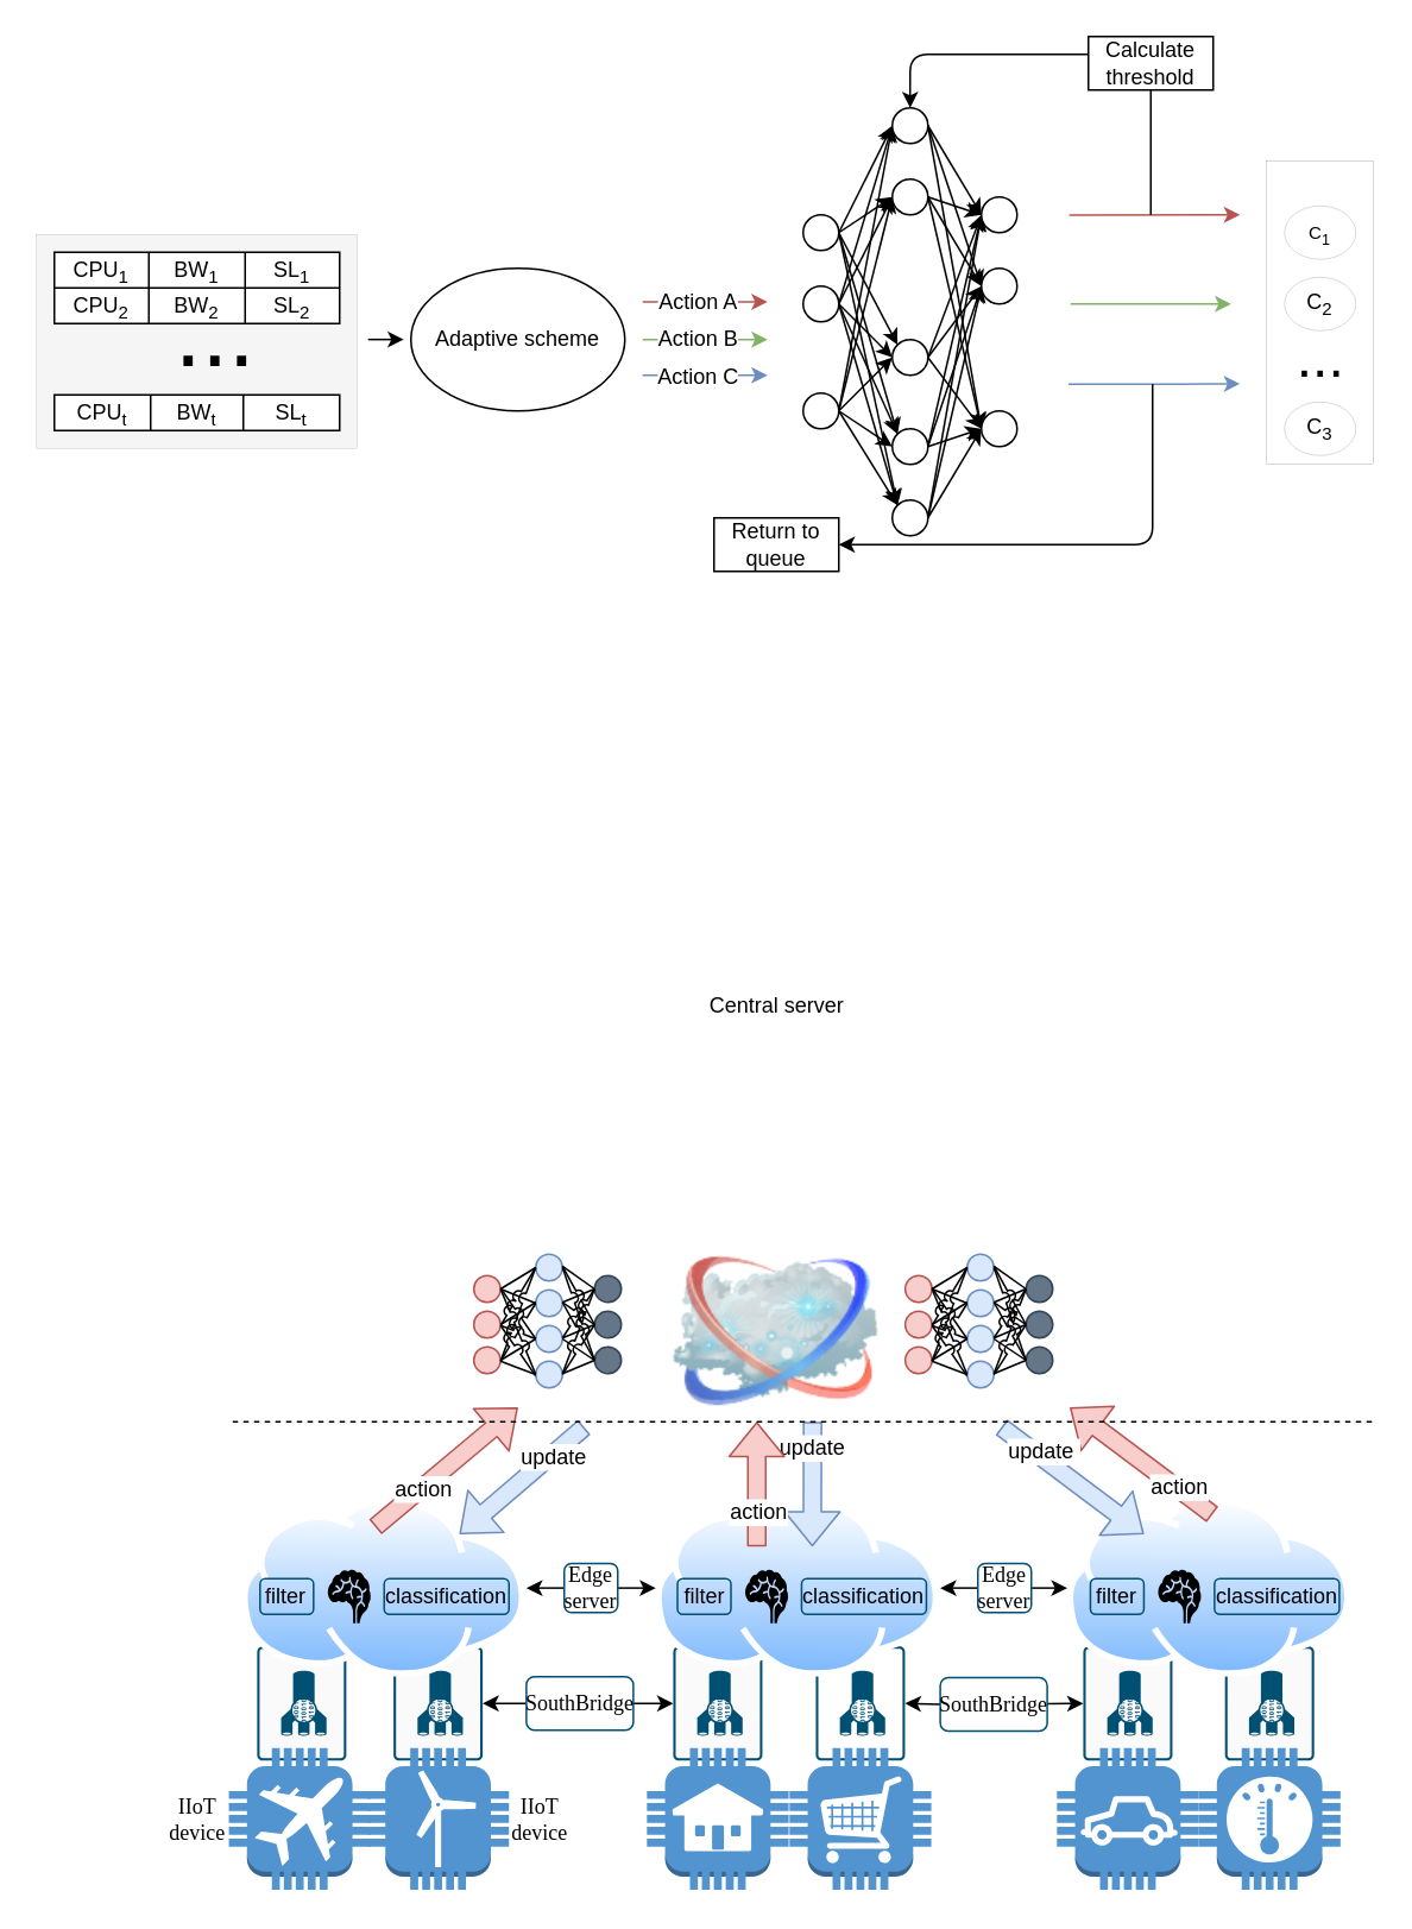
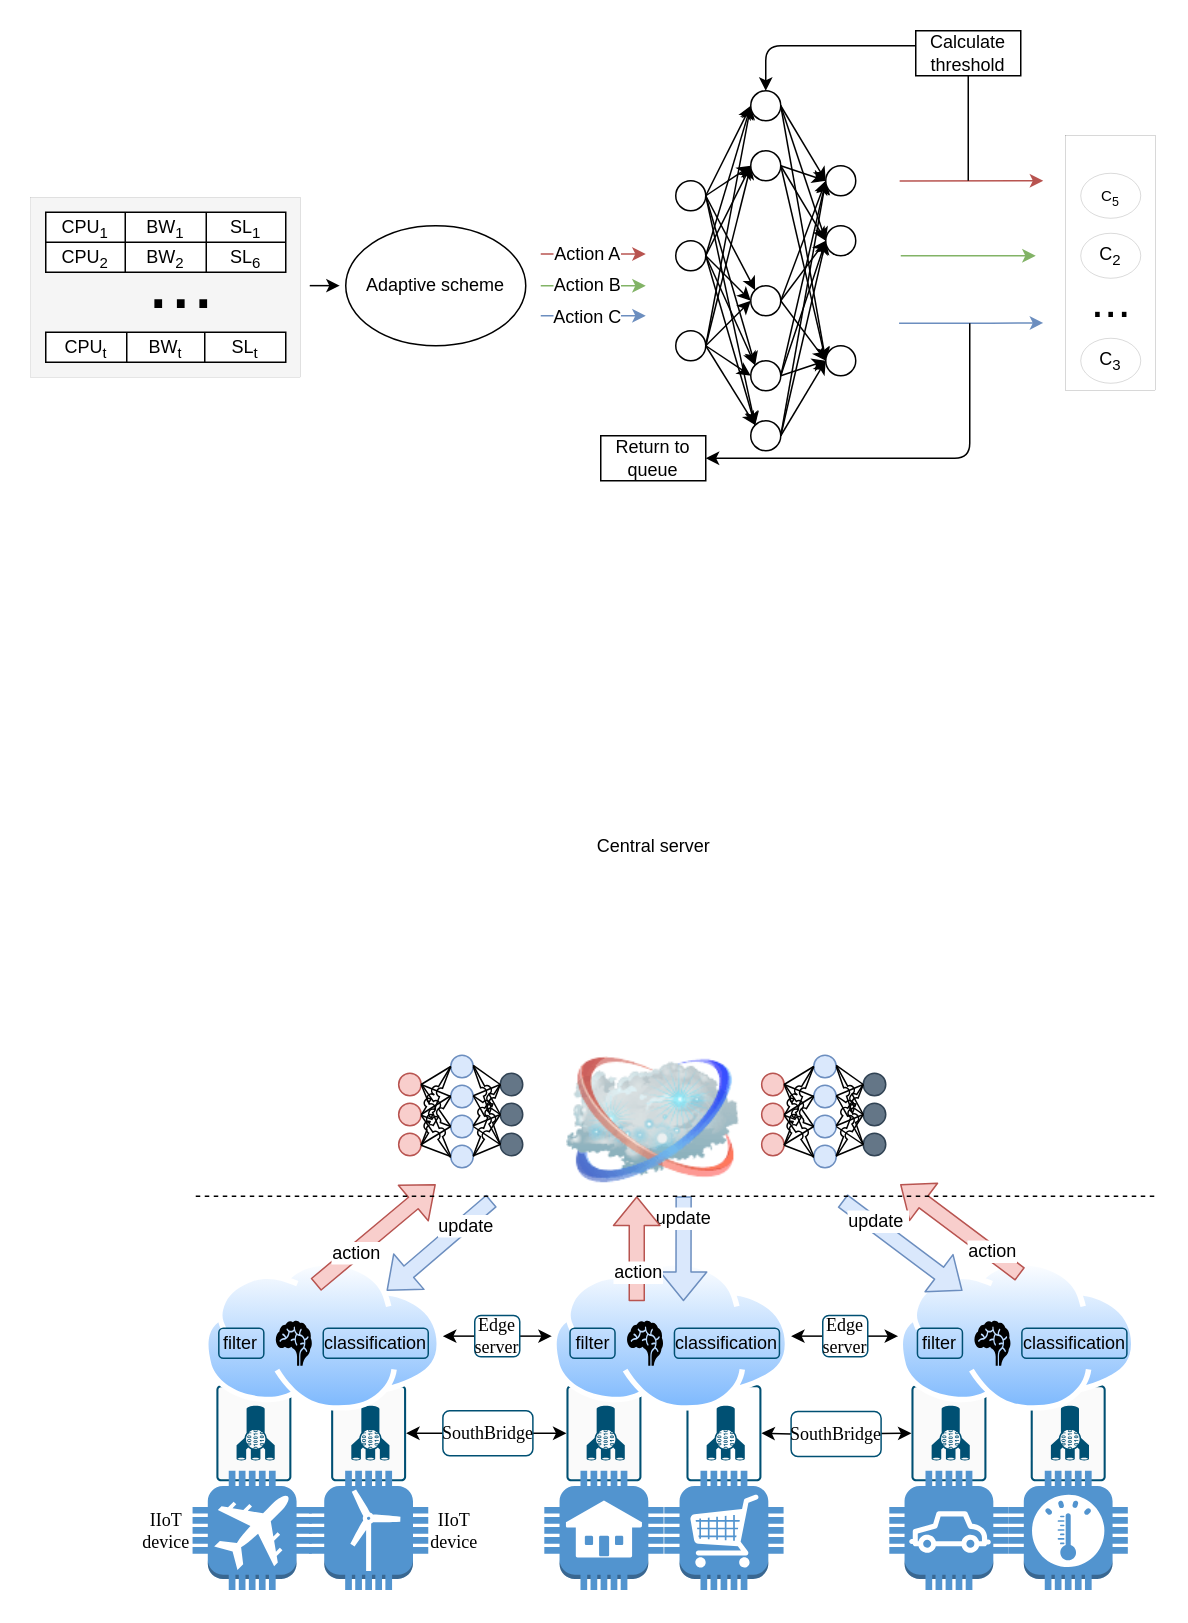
- <mxCell id="82" value="&lt;span style=&quot;font-size: 10px&quot;&gt;C&lt;sub&gt;1&lt;/sub&gt;&lt;/span&gt;" style="ellipse;whiteSpace=wrap;html=1;fontSize=12;strokeWidth=0;" parent="1" vertex="1"><mxGeometry x="720" y="115" width="40" height="30" as="geometry" /></mxCell>
+ <mxCell id="82" value="&lt;span style=&quot;font-size: 10px&quot;&gt;C&lt;sub&gt;5&lt;/sub&gt;&lt;/span&gt;" style="ellipse;whiteSpace=wrap;html=1;fontSize=12;strokeWidth=0;" parent="1" vertex="1"><mxGeometry x="720" y="115" width="40" height="30" as="geometry" /></mxCell>
- <mxCell id="70" value="SL&lt;sub&gt;2&lt;/sub&gt;" style="shape=partialRectangle;html=1;whiteSpace=wrap;connectable=0;fillColor=none;top=0;left=0;bottom=0;right=0;overflow=hidden;pointerEvents=1;" parent="67" vertex="1"><mxGeometry x="107" width="53" height="20" as="geometry"><mxRectangle width="53" height="20" as="alternateBounds" /></mxGeometry></mxCell>
+ <mxCell id="70" value="SL&lt;sub&gt;6&lt;/sub&gt;" style="shape=partialRectangle;html=1;whiteSpace=wrap;connectable=0;fillColor=none;top=0;left=0;bottom=0;right=0;overflow=hidden;pointerEvents=1;" parent="67" vertex="1"><mxGeometry x="107" width="53" height="20" as="geometry"><mxRectangle width="53" height="20" as="alternateBounds" /></mxGeometry></mxCell>
